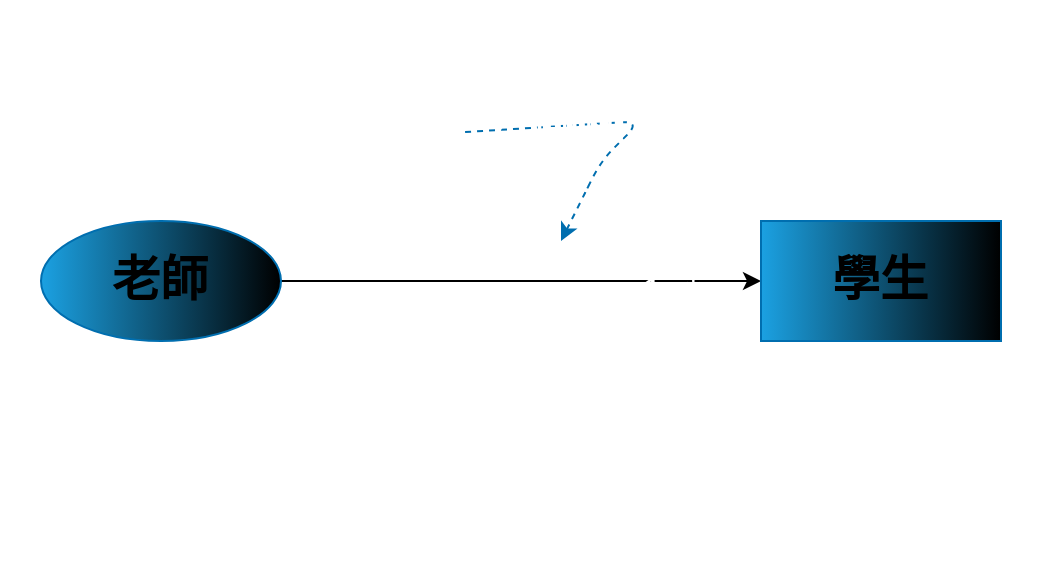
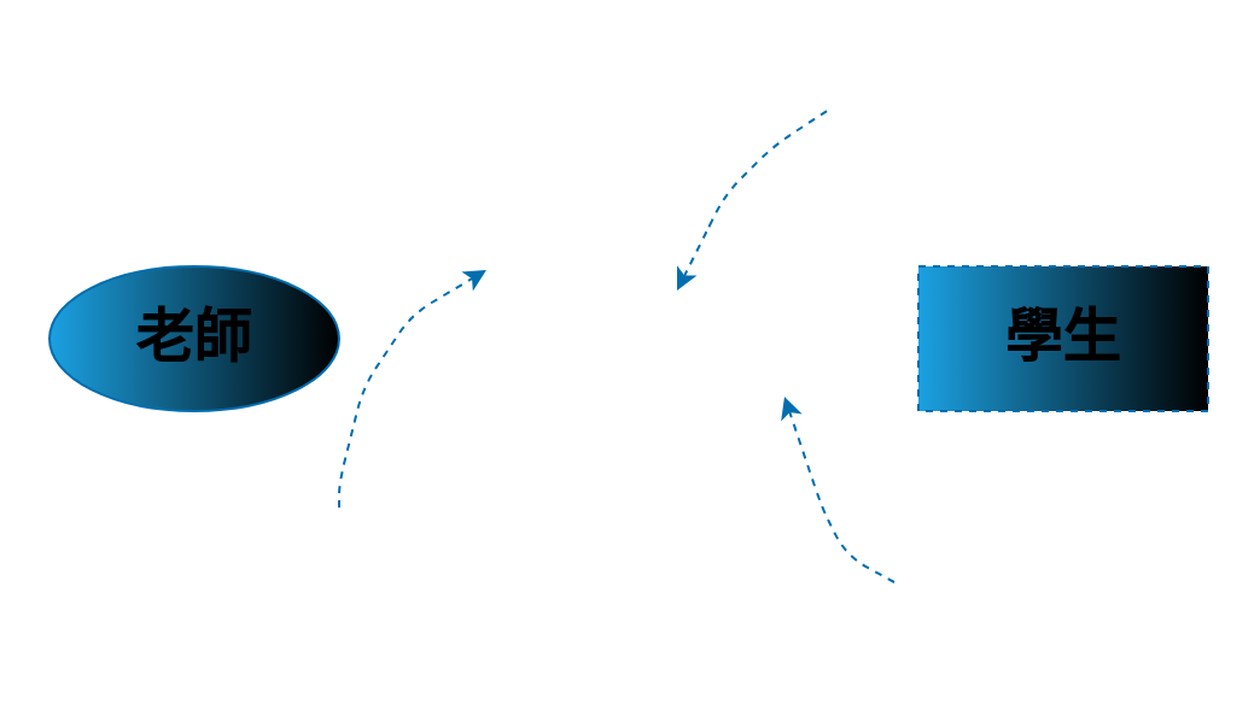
- <mxCell id="13" value="&lt;font style=&quot;font-size: 24px;&quot;&gt;方向箭頭&lt;/font&gt;" style="text;html=1;align=center;verticalAlign=middle;resizable=0;points=[];autosize=1;strokeColor=none;fillColor=none;fontSize=24;fontColor=#FFFFFF;" vertex="1" parent="1"><mxGeometry x="230" y="40" width="120" height="40" as="geometry" /></mxCell>
+ <mxCell id="13" value="&lt;font style=&quot;font-size: 24px;&quot;&gt;方向箭頭&lt;/font&gt;" style="text;html=1;align=center;verticalAlign=middle;resizable=0;points=[];autosize=1;strokeColor=none;fillColor=none;fontSize=24;fontColor=#FFFFFF;" vertex="1" parent="1"><mxGeometry x="340" y="20" width="120" height="40" as="geometry" /></mxCell>
- <mxCell id="2" style="edgeStyle=none;html=1;entryX=0;entryY=0.5;entryDx=0;entryDy=0;fontSize=24;fontColor=#000000;" edge="1" parent="1" source="3" target="4"><mxGeometry relative="1" as="geometry" /></mxCell>
- <mxCell id="4" value="&lt;font size=&quot;1&quot; color=&quot;#000000&quot;&gt;&lt;b style=&quot;font-size: 24px;&quot;&gt;學生&lt;/b&gt;&lt;/font&gt;" style="rounded=0;whiteSpace=wrap;html=1;fillColor=#1ba1e2;fontColor=#ffffff;strokeColor=#006EAF;gradientColor=default;gradientDirection=east;" vertex="1" parent="1"><mxGeometry x="380" y="110" width="120" height="60" as="geometry" /></mxCell>
+ <mxCell id="4" value="&lt;font size=&quot;1&quot; color=&quot;#000000&quot;&gt;&lt;b style=&quot;font-size: 24px;&quot;&gt;學生&lt;/b&gt;&lt;/font&gt;" style="rounded=0;whiteSpace=wrap;html=1;fillColor=#1ba1e2;fontColor=#ffffff;strokeColor=#006EAF;gradientColor=default;gradientDirection=east;dashed=1;" vertex="1" parent="1"><mxGeometry x="380" y="110" width="120" height="60" as="geometry" /></mxCell>
- <mxCell id="9" value="&lt;font style=&quot;font-size: 20px;&quot;&gt;1&lt;/font&gt;" style="text;html=1;align=center;verticalAlign=middle;resizable=0;points=[];autosize=1;strokeColor=none;fillColor=none;fontSize=24;fontColor=#FFFFFF;" vertex="1" parent="1"><mxGeometry x="150" y="140" width="30" height="40" as="geometry" /></mxCell>
+ <mxCell id="9" value="&lt;font style=&quot;font-size: 20px;&quot;&gt;1&lt;/font&gt;" style="text;html=1;align=center;verticalAlign=middle;resizable=0;points=[];autosize=1;strokeColor=none;fillColor=none;fontSize=24;fontColor=#FFFFFF;" vertex="1" parent="1"><mxGeometry x="250" y="185" width="30" height="40" as="geometry" /></mxCell>
+ <mxCell id="5" style="edgeStyle=none;html=1;entryX=0.014;entryY=0.538;entryDx=0;entryDy=0;entryPerimeter=0;dashed=1;fontSize=24;fontColor=#FFFFFF;fillColor=#1ba1e2;strokeColor=#006EAF;" edge="1" parent="1" source="6" target="11"><mxGeometry relative="1" as="geometry"><Array as="points"><mxPoint x="140" y="200" /><mxPoint x="150" y="160" /><mxPoint x="170" y="130" /></Array></mxGeometry></mxCell>
+ <mxCell id="7" style="edgeStyle=none;html=1;entryX=0.29;entryY=0.975;entryDx=0;entryDy=0;entryPerimeter=0;dashed=1;fontSize=24;fontColor=#FFFFFF;exitX=0;exitY=0.275;exitDx=0;exitDy=0;exitPerimeter=0;fillColor=#1ba1e2;strokeColor=#006EAF;" edge="1" parent="1" source="8" target="10"><mxGeometry relative="1" as="geometry"><Array as="points"><mxPoint x="350" y="230" /><mxPoint x="340" y="210" /></Array></mxGeometry></mxCell>
